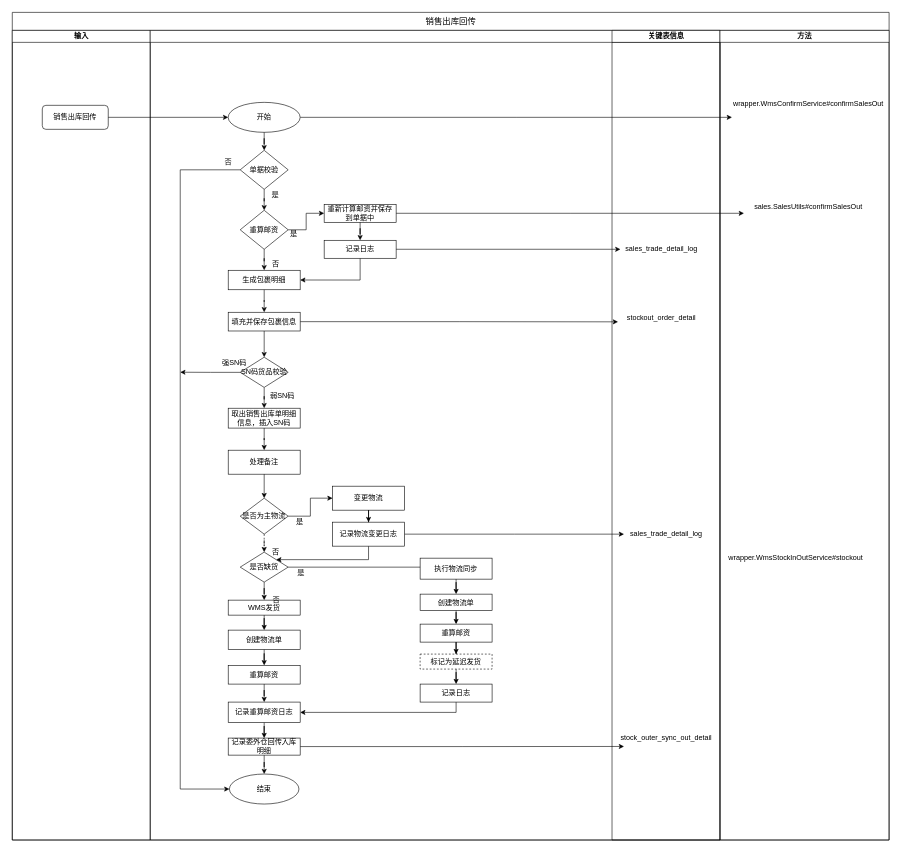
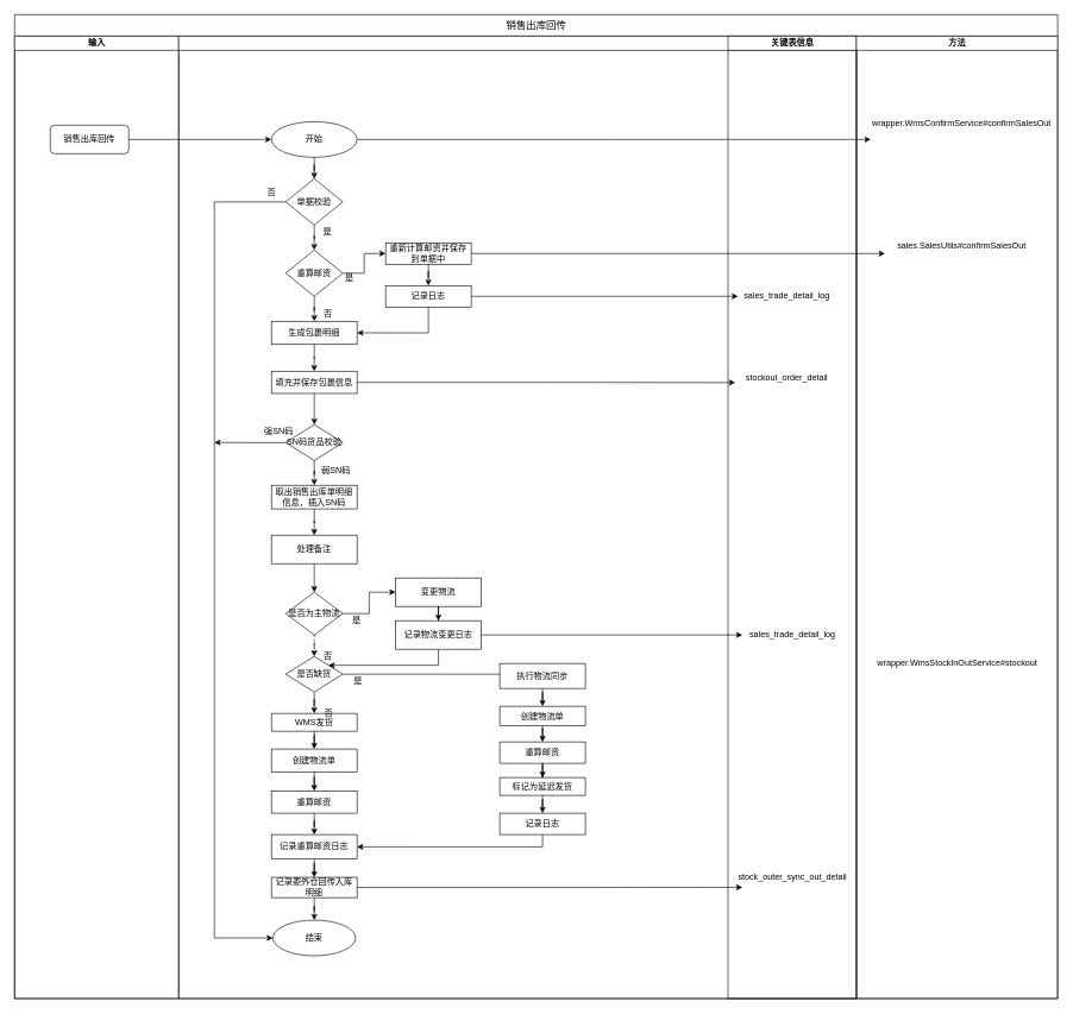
- <mxCell id="78" value="wrapper.WmsStockInOutService#stockout" style="text;html=1;align=center;verticalAlign=middle;resizable=0;points=[];autosize=1;" parent="75" vertex="1"><mxGeometry x="6" y="870" width="240" height="20" as="geometry" /></mxCell>
+ <mxCell id="78" value="wrapper.WmsStockInOutService#stockout" style="text;html=1;align=center;verticalAlign=middle;resizable=0;points=[];autosize=1;" parent="75" vertex="1"><mxGeometry x="21" y="870" width="240" height="20" as="geometry" /></mxCell>
- <mxCell id="52" value="标记为延迟发货" style="whiteSpace=wrap;html=1;dashed=1;" parent="5" vertex="1"><mxGeometry x="450" y="1040" width="120" height="25" as="geometry" /></mxCell>
+ <mxCell id="52" value="标记为延迟发货" style="whiteSpace=wrap;html=1;" parent="5" vertex="1"><mxGeometry x="450" y="1040" width="120" height="25" as="geometry" /></mxCell>
